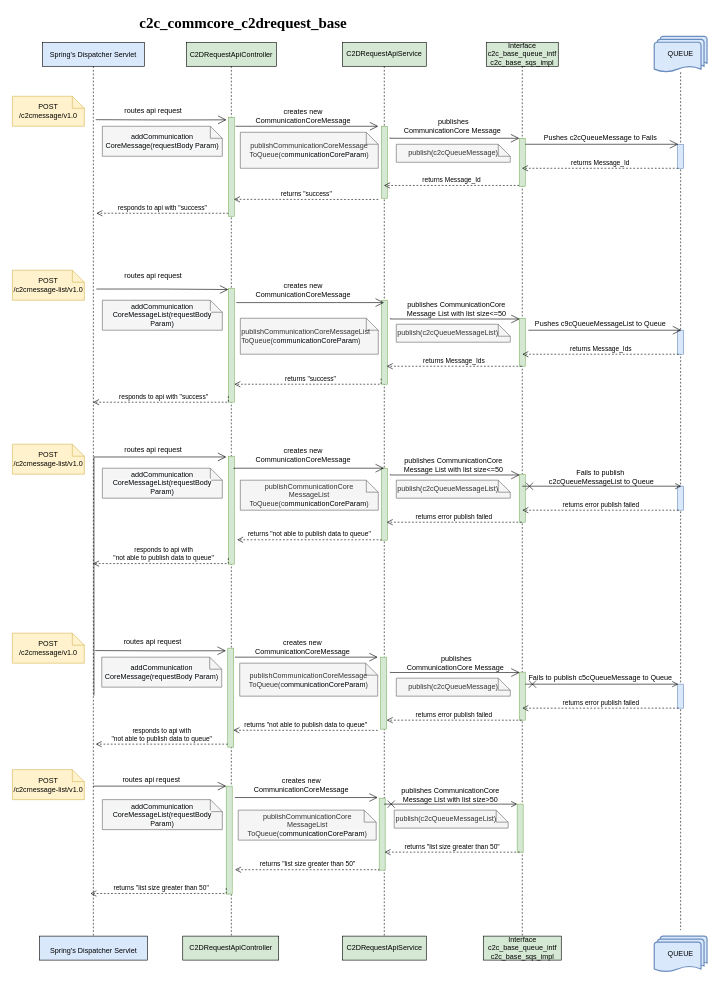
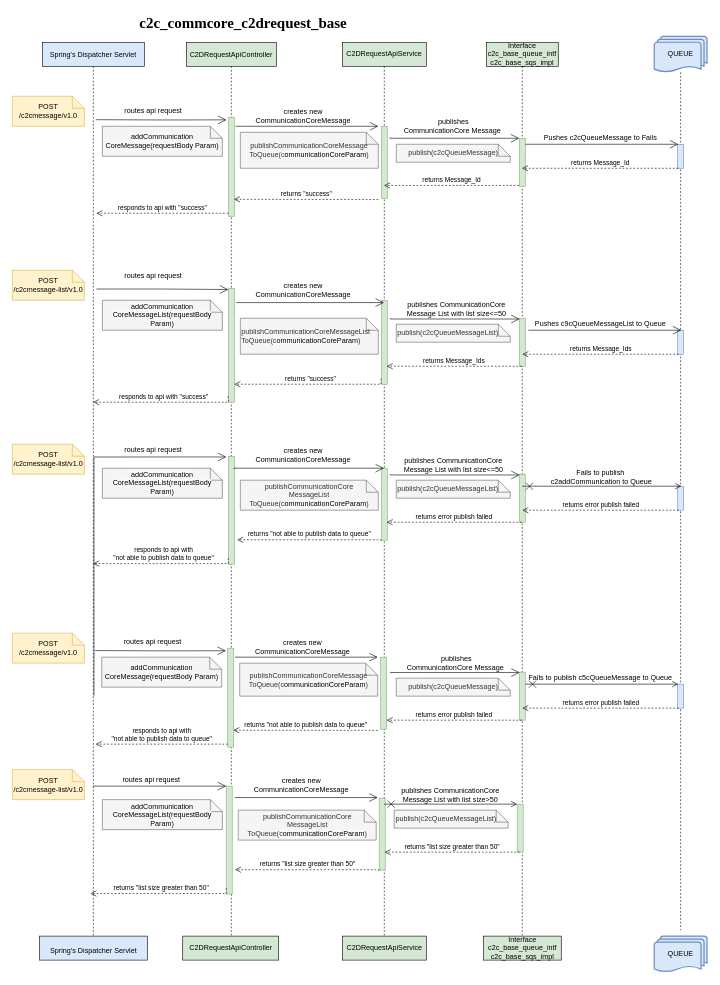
- <mxCell id="91" value="Fails to publish&lt;br&gt;&amp;nbsp;c2cQueueMessageList to Queue" style="text;html=1;align=center;verticalAlign=middle;resizable=0;points=[];autosize=1;strokeColor=none;" parent="1" vertex="1"><mxGeometry x="905" y="780" width="190" height="30" as="geometry" /></mxCell>
+ <mxCell id="91" value="Fails to publish&lt;br&gt;&amp;nbsp;c2addCommunication to Queue" style="text;html=1;align=center;verticalAlign=middle;resizable=0;points=[];autosize=1;strokeColor=none;" parent="1" vertex="1"><mxGeometry x="905" y="780" width="190" height="30" as="geometry" /></mxCell>
